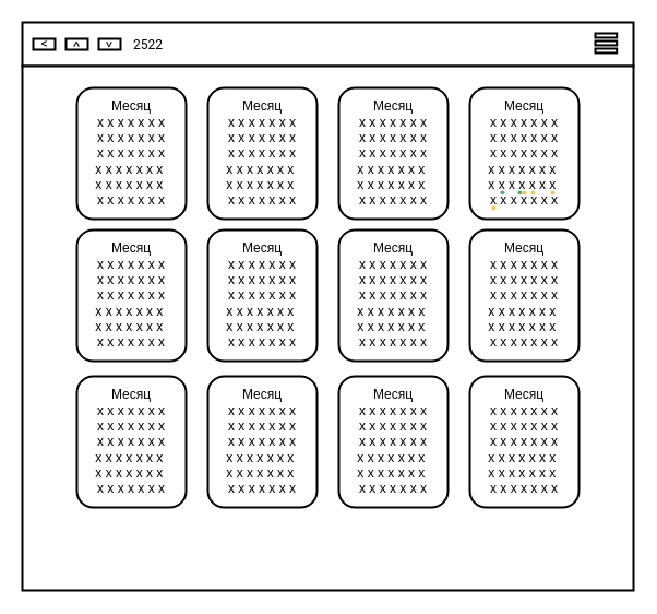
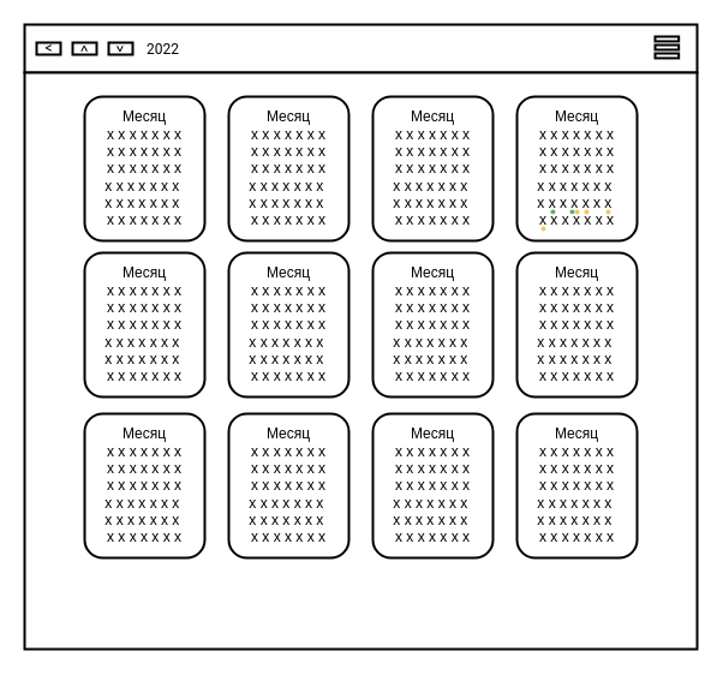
- <mxCell id="5" value="2522" style="text;html=1;align=center;verticalAlign=middle;resizable=0;points=[];autosize=1;strokeColor=none;fillColor=none;fontFamily=Roboto;fontSource=https%3A%2F%2Ffonts.googleapis.com%2Fcss%3Ffamily%3DRoboto;" parent="1" vertex="1"><mxGeometry x="110" y="26" width="50" height="30" as="geometry" /></mxCell>
+ <mxCell id="5" value="2022" style="text;html=1;align=center;verticalAlign=middle;resizable=0;points=[];autosize=1;strokeColor=none;fillColor=none;fontFamily=Roboto;fontSource=https%3A%2F%2Ffonts.googleapis.com%2Fcss%3Ffamily%3DRoboto;" parent="1" vertex="1"><mxGeometry x="110" y="26" width="50" height="30" as="geometry" /></mxCell>
